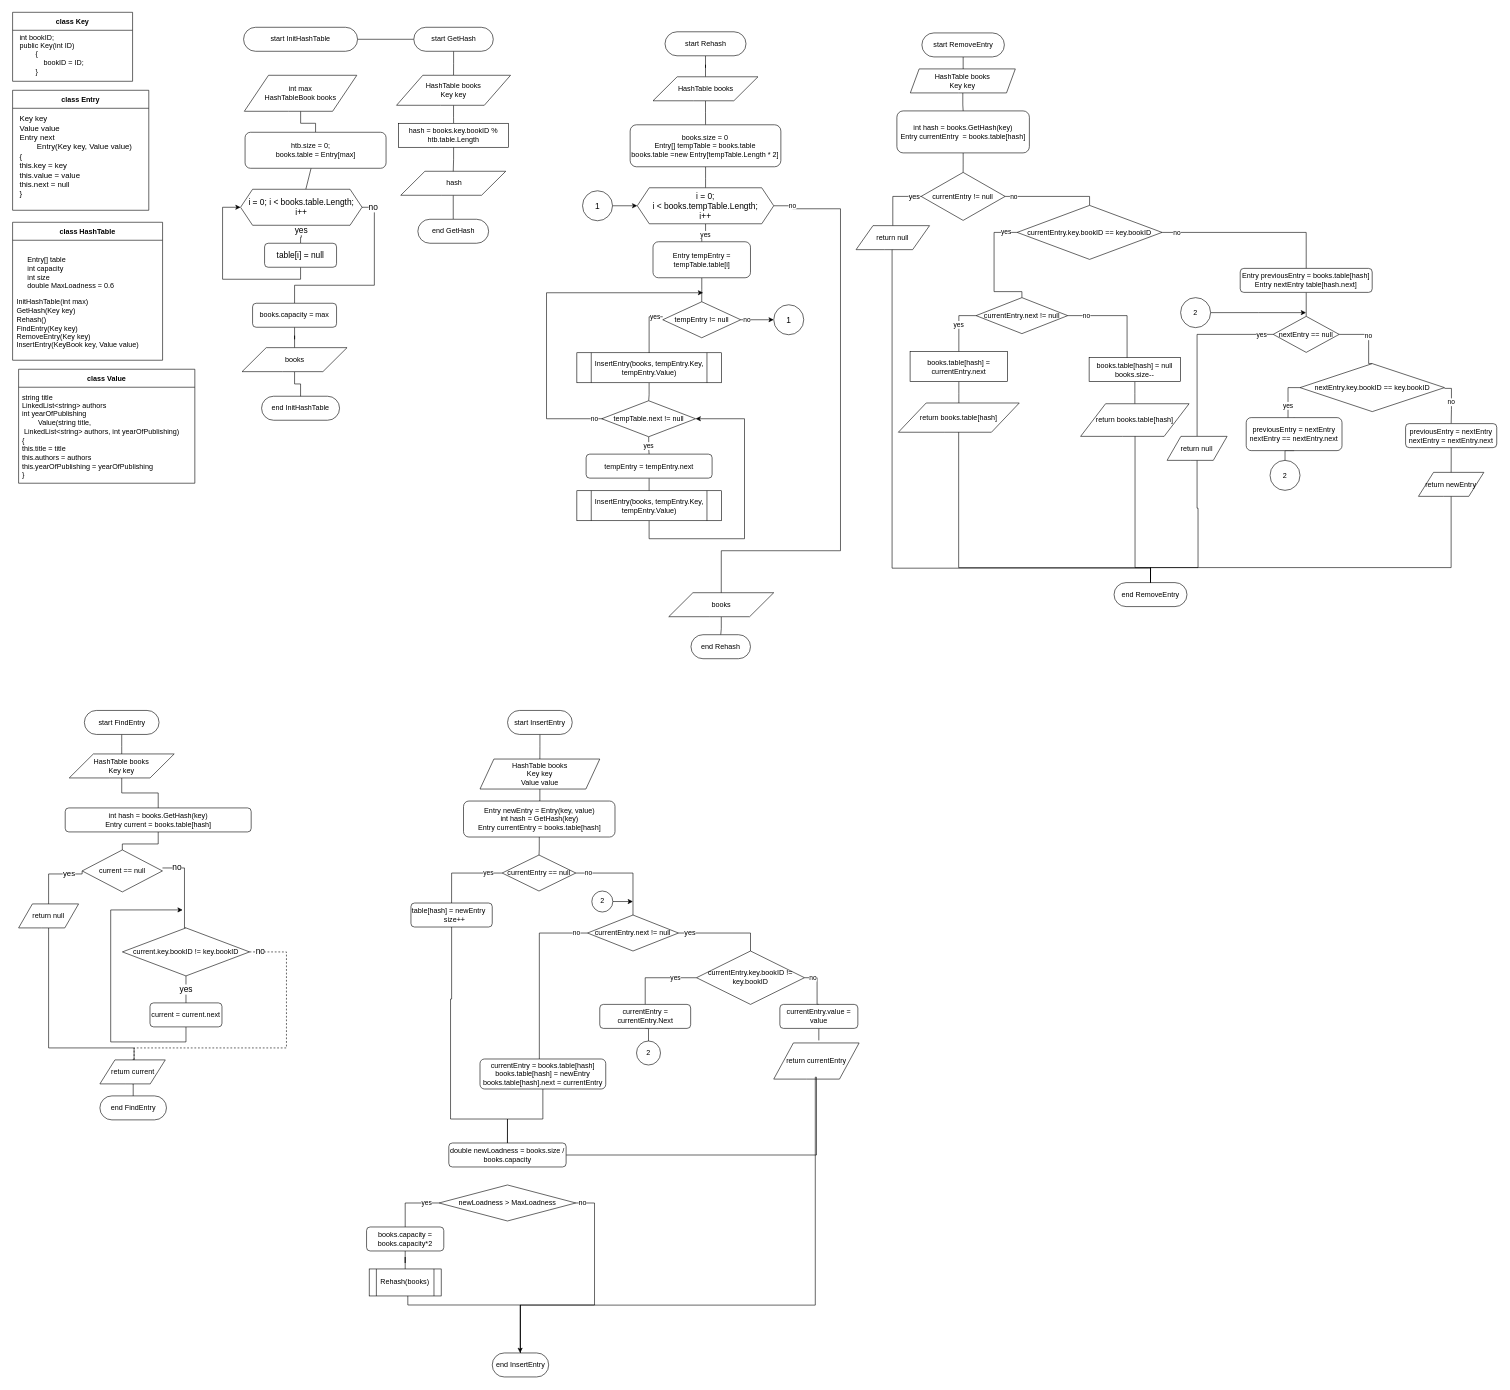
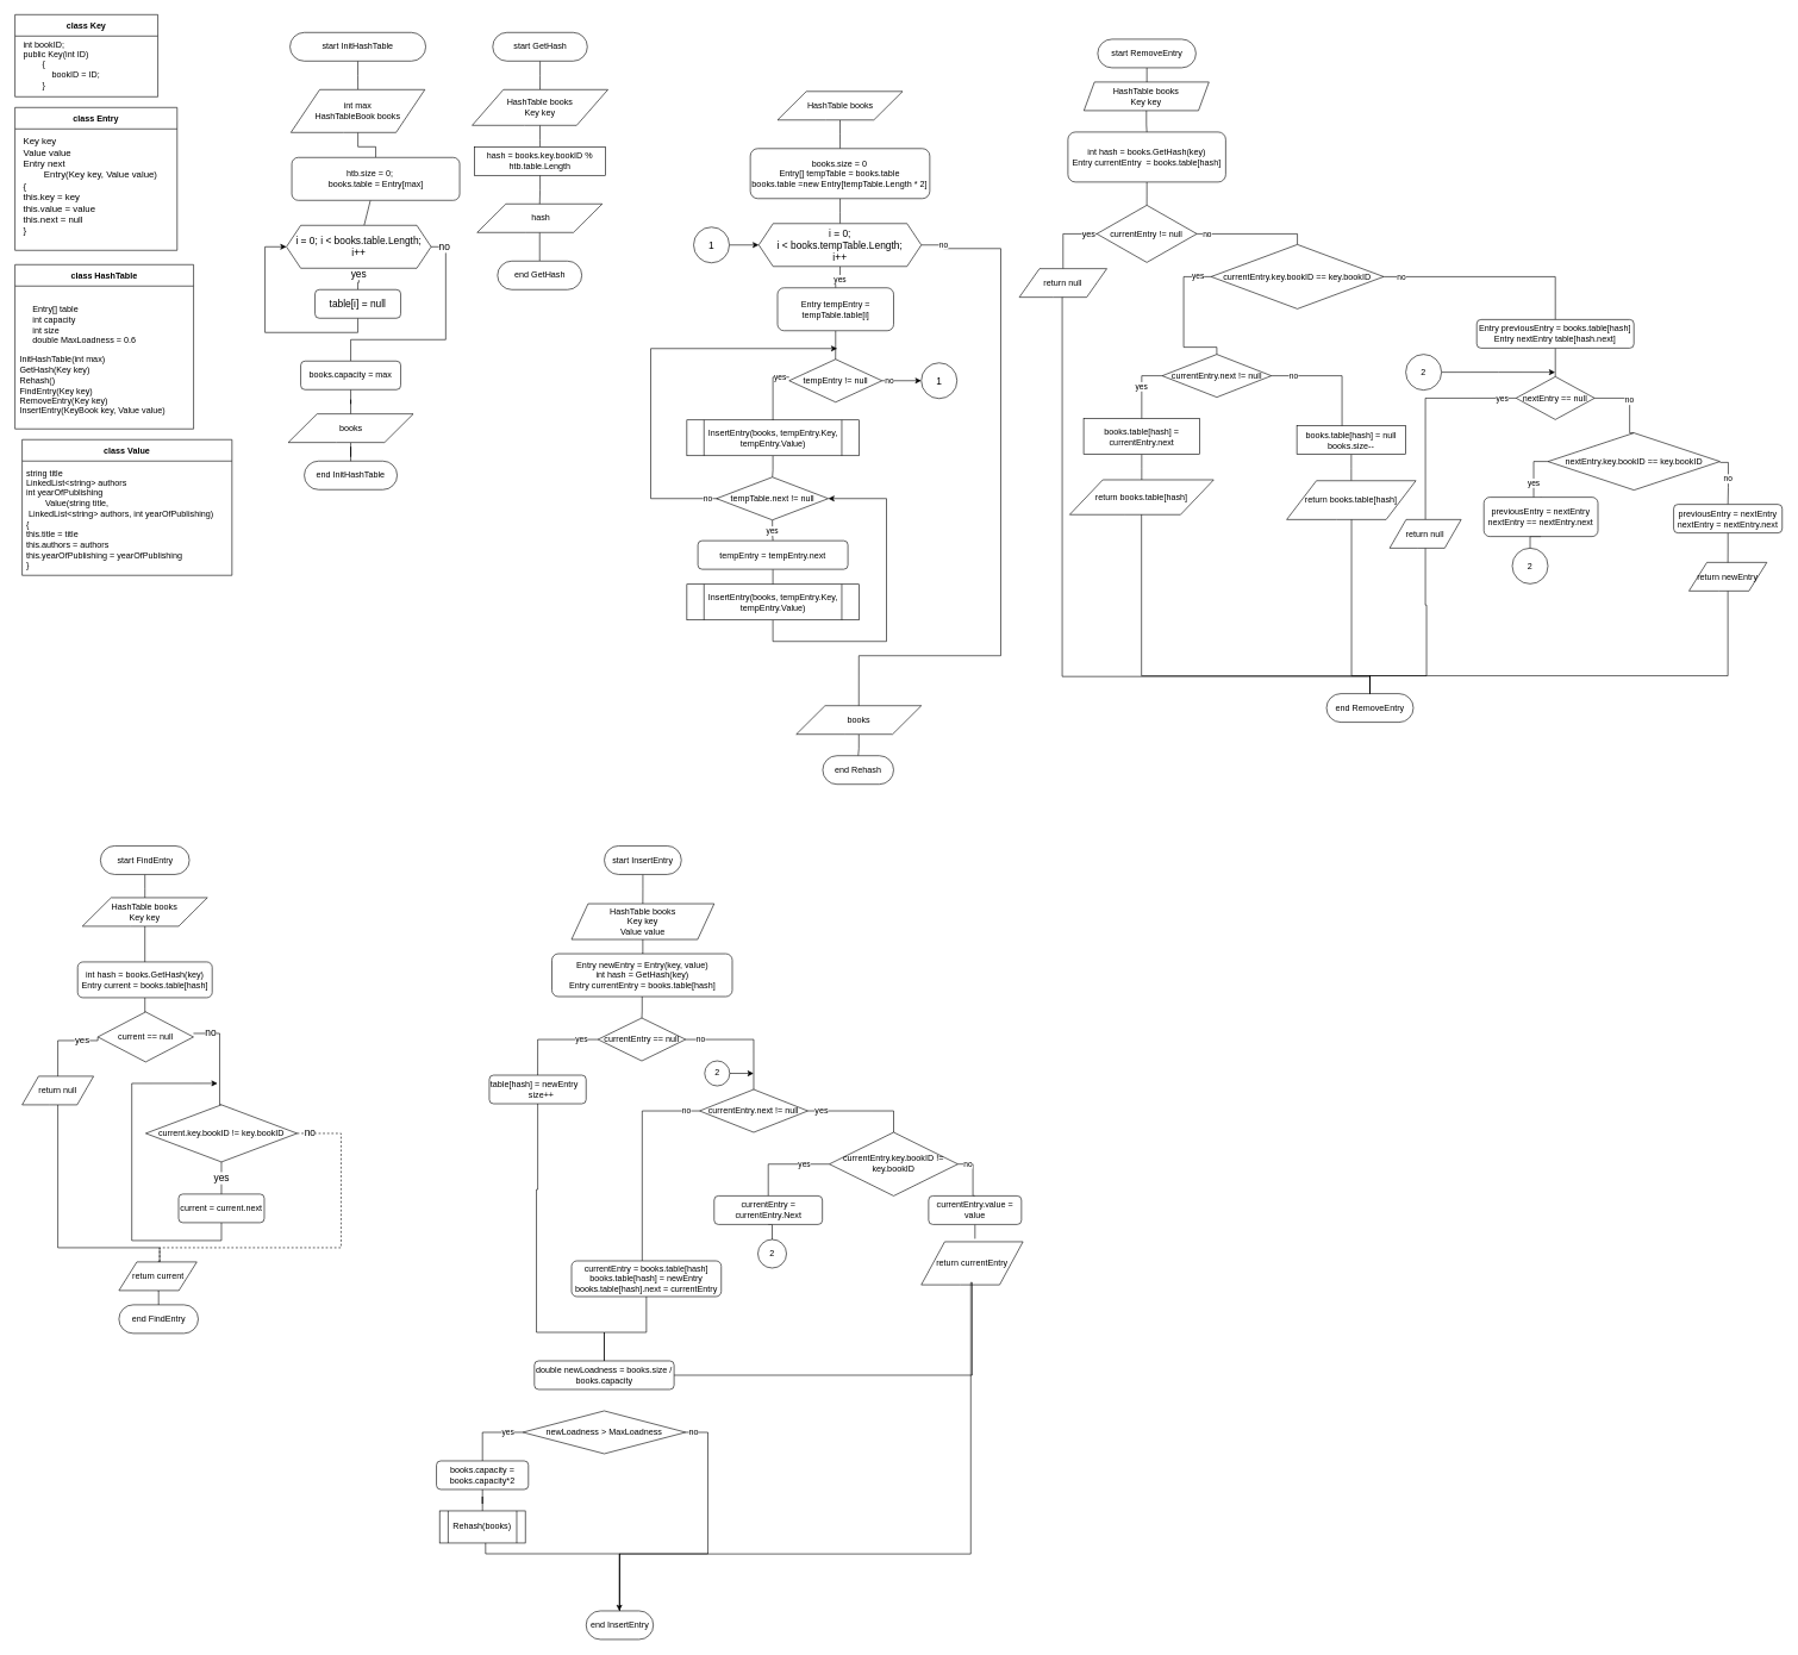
- <mxCell id="5" value="" style="edgeStyle=orthogonalEdgeStyle;rounded=0;orthogonalLoop=1;jettySize=auto;html=1;endArrow=none;endFill=0;" parent="1" source="6" target="20" edge="1"><mxGeometry relative="1" as="geometry" /></mxCell>
+ <mxCell id="5" value="" style="edgeStyle=orthogonalEdgeStyle;rounded=0;orthogonalLoop=1;jettySize=auto;html=1;endArrow=none;endFill=0;" parent="1" source="6" target="8" edge="1"><mxGeometry relative="1" as="geometry" /></mxCell>
- <mxCell id="37" value="start Rehash" style="rounded=1;whiteSpace=wrap;html=1;arcSize=50;" parent="1" vertex="1"><mxGeometry x="1107.5" y="52.5" width="135" height="40" as="geometry" /></mxCell>
- <mxCell id="36" value="" style="edgeStyle=orthogonalEdgeStyle;rounded=0;orthogonalLoop=1;jettySize=auto;html=1;endArrow=none;endFill=0;" parent="1" source="37" target="39" edge="1"><mxGeometry relative="1" as="geometry" /></mxCell>
- <mxCell id="18" value="end InitHashTable" style="rounded=1;whiteSpace=wrap;html=1;arcSize=50;" parent="1" vertex="1"><mxGeometry x="435" y="660" width="130" height="40" as="geometry" /></mxCell>
+ <mxCell id="18" value="end InitHashTable" style="rounded=1;whiteSpace=wrap;html=1;arcSize=50;" parent="1" vertex="1"><mxGeometry x="425" y="645" width="130" height="40" as="geometry" /></mxCell>
- <mxCell id="66" value="int hash = books.GetHash(key)&lt;br&gt;Entry current = books.table[hash]" style="rounded=1;whiteSpace=wrap;html=1;" parent="1" vertex="1"><mxGeometry x="107.68" y="1346.25" width="310" height="40" as="geometry" /></mxCell>
+ <mxCell id="66" value="int hash = books.GetHash(key)&lt;br&gt;Entry current = books.table[hash]" style="rounded=1;whiteSpace=wrap;html=1;" parent="1" vertex="1"><mxGeometry x="107.68" y="1346.25" width="188.37" height="50" as="geometry" /></mxCell>
